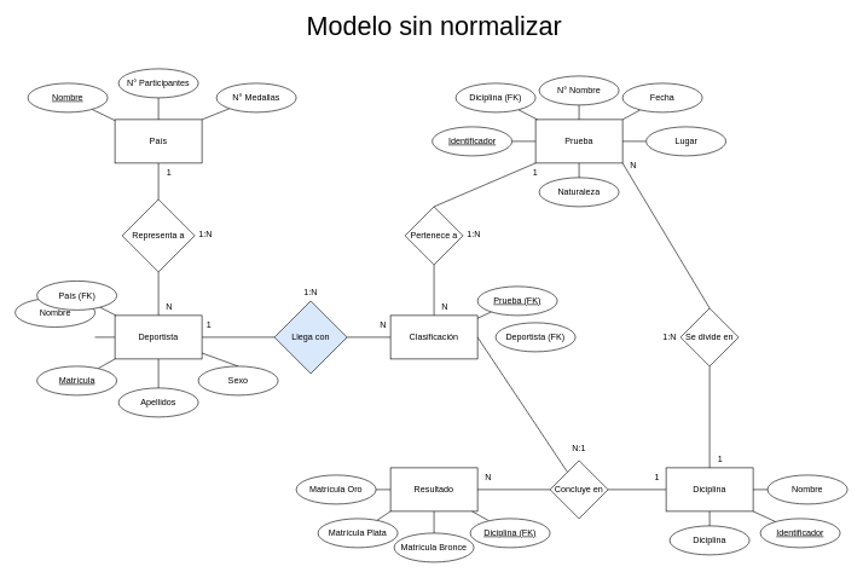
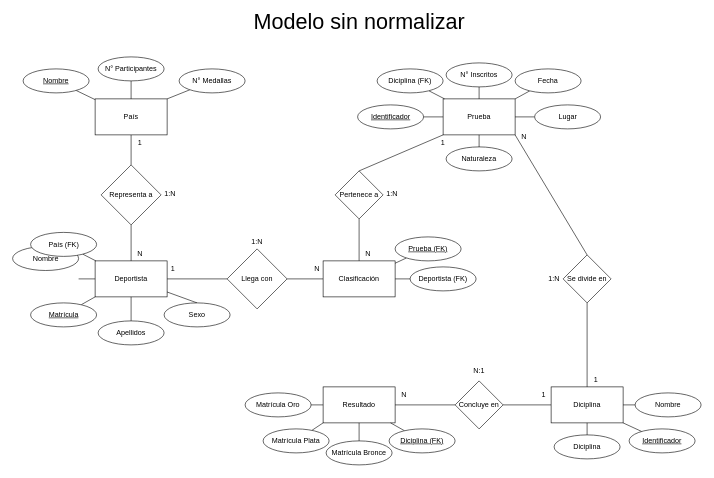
- <mxCell id="42" value="N° Nombre" style="ellipse;whiteSpace=wrap;html=1;" parent="1" vertex="1"><mxGeometry x="743" y="104" width="110" height="40" as="geometry" /></mxCell>
+ <mxCell id="42" value="N° Inscritos" style="ellipse;whiteSpace=wrap;html=1;" parent="1" vertex="1"><mxGeometry x="743" y="104" width="110" height="40" as="geometry" /></mxCell>
- <mxCell id="68" value="Llega con" style="rhombus;whiteSpace=wrap;html=1;fillColor=#dae8fc;" parent="1" vertex="1"><mxGeometry x="378" y="414" width="100" height="100" as="geometry" /></mxCell>
+ <mxCell id="68" value="Llega con" style="rhombus;whiteSpace=wrap;html=1;" parent="1" vertex="1"><mxGeometry x="378" y="414" width="100" height="100" as="geometry" /></mxCell>
- <mxCell id="46" style="edgeStyle=none;html=1;exitX=1;exitY=0.5;exitDx=0;exitDy=0;endArrow=none;endFill=0;" parent="1" source="48" target="65" edge="1"><mxGeometry relative="1" as="geometry" /></mxCell>
+ <mxCell id="46" style="edgeStyle=none;html=1;exitX=1;exitY=0.5;exitDx=0;exitDy=0;entryX=0;entryY=0.5;entryDx=0;entryDy=0;endArrow=none;endFill=0;" parent="1" source="48" target="51" edge="1"><mxGeometry relative="1" as="geometry" /></mxCell>
